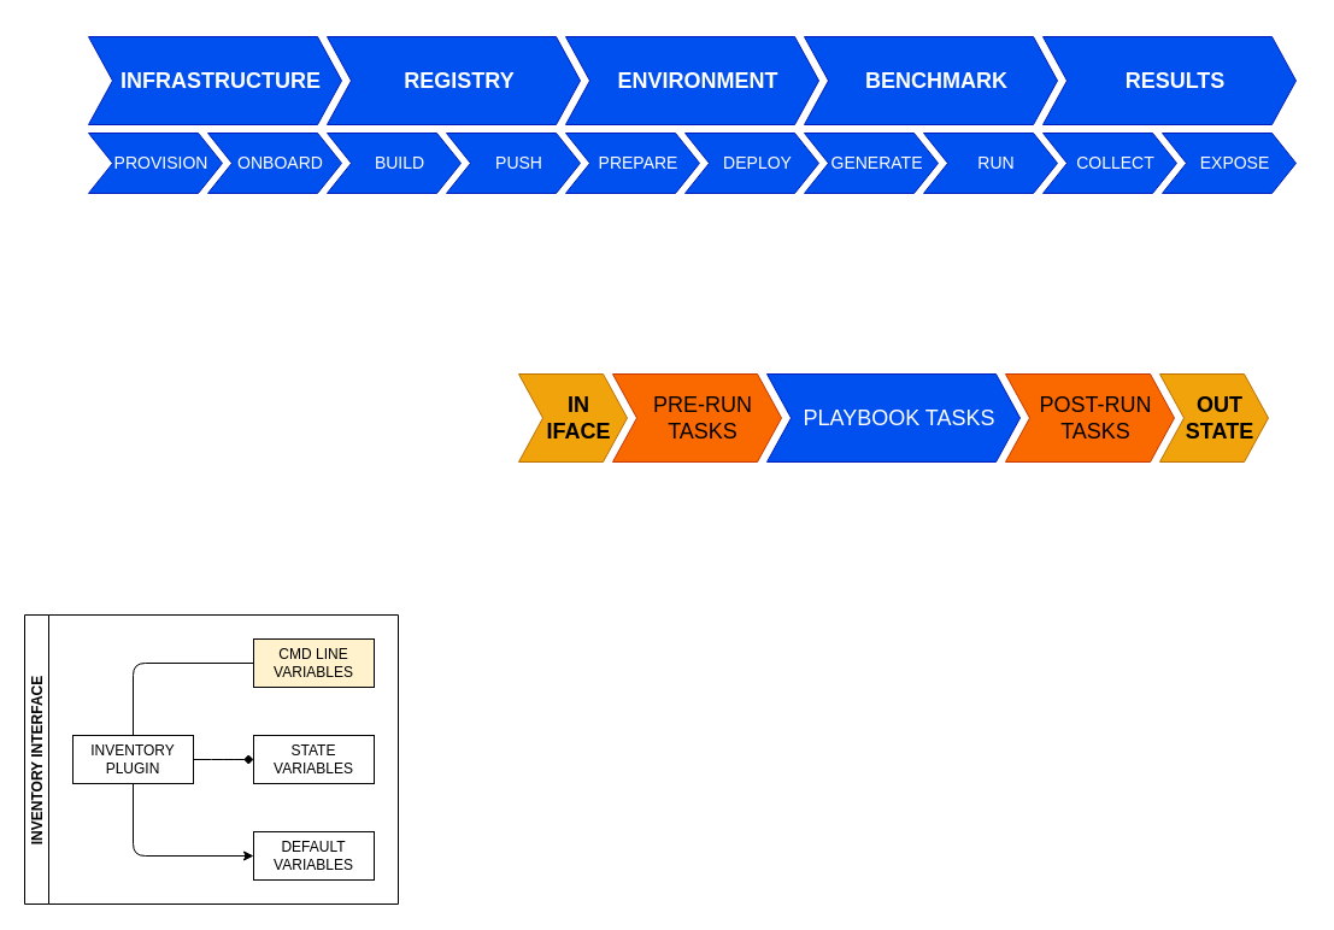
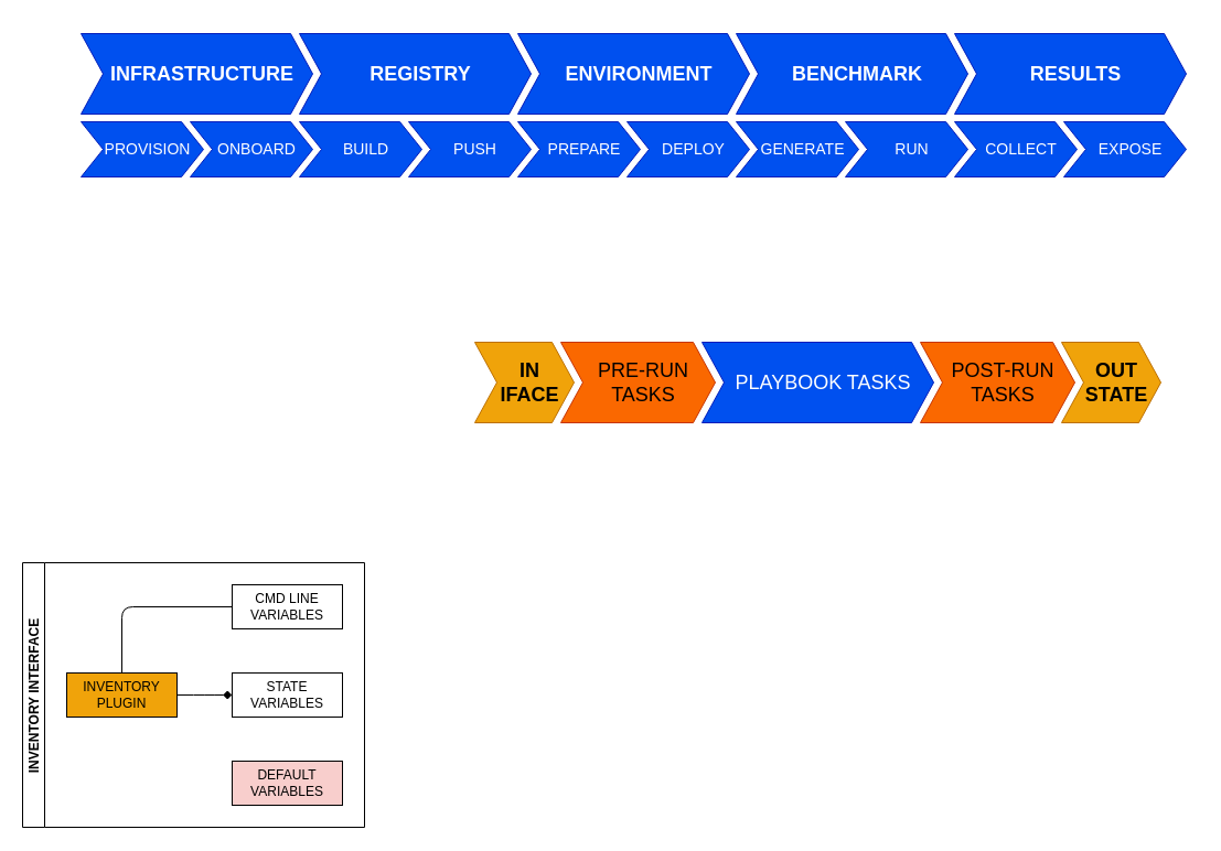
- <mxCell id="27" value="CMD LINE&lt;br&gt;VARIABLES" style="whiteSpace=wrap;html=1;fillColor=#fff2cc;" vertex="1" parent="25"><mxGeometry x="190" y="20" width="100" height="40" as="geometry" /></mxCell>
+ <mxCell id="27" value="CMD LINE&lt;br&gt;VARIABLES" style="whiteSpace=wrap;html=1;" vertex="1" parent="25"><mxGeometry x="190" y="20" width="100" height="40" as="geometry" /></mxCell>
- <mxCell id="26" value="INVENTORY&lt;br&gt;PLUGIN" style="whiteSpace=wrap;html=1;" vertex="1" parent="25"><mxGeometry x="40" y="100" width="100" height="40" as="geometry" /></mxCell>
+ <mxCell id="26" value="INVENTORY&lt;br&gt;PLUGIN" style="whiteSpace=wrap;html=1;fillColor=#f0a30a;" vertex="1" parent="25"><mxGeometry x="40" y="100" width="100" height="40" as="geometry" /></mxCell>
- <mxCell id="31" value="" style="edgeStyle=elbowEdgeStyle;elbow=vertical;html=1;rounded=1;curved=0;sourcePerimeterSpacing=0;targetPerimeterSpacing=0;startSize=6;endSize=6;" edge="1" parent="25" source="26" target="32"><mxGeometry relative="1" as="geometry"><mxPoint x="180" y="640" as="sourcePoint" /><Array as="points"><mxPoint x="90" y="200" /></Array></mxGeometry></mxCell>
- <mxCell id="32" value="DEFAULT&lt;br&gt;VARIABLES" style="whiteSpace=wrap;html=1;" vertex="1" parent="25"><mxGeometry x="190" y="180" width="100" height="40" as="geometry" /></mxCell>
+ <mxCell id="32" value="DEFAULT&lt;br&gt;VARIABLES" style="whiteSpace=wrap;html=1;fillColor=#f8cecc;" vertex="1" parent="25"><mxGeometry x="190" y="180" width="100" height="40" as="geometry" /></mxCell>
